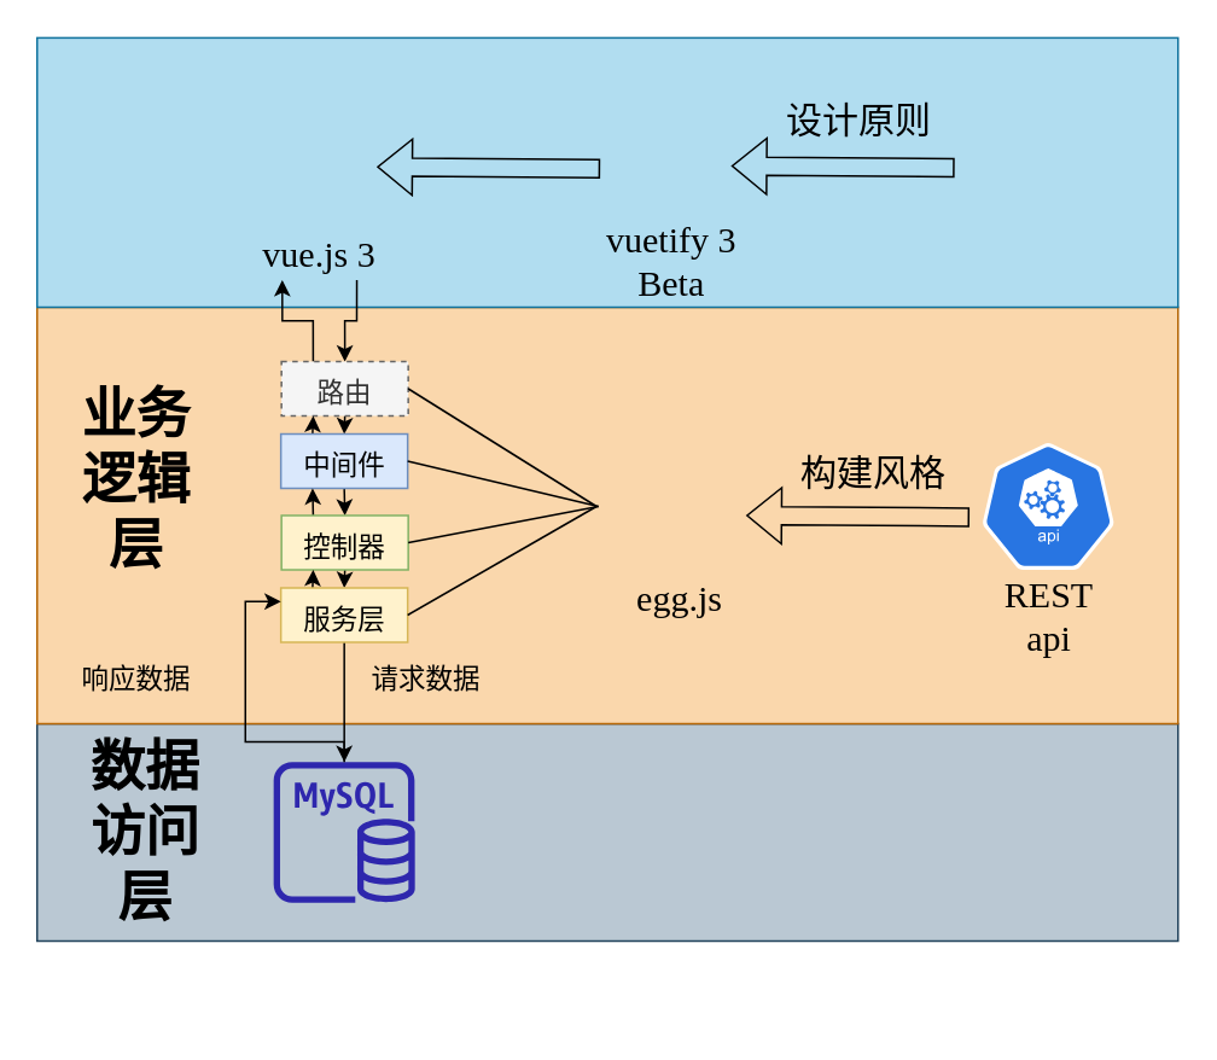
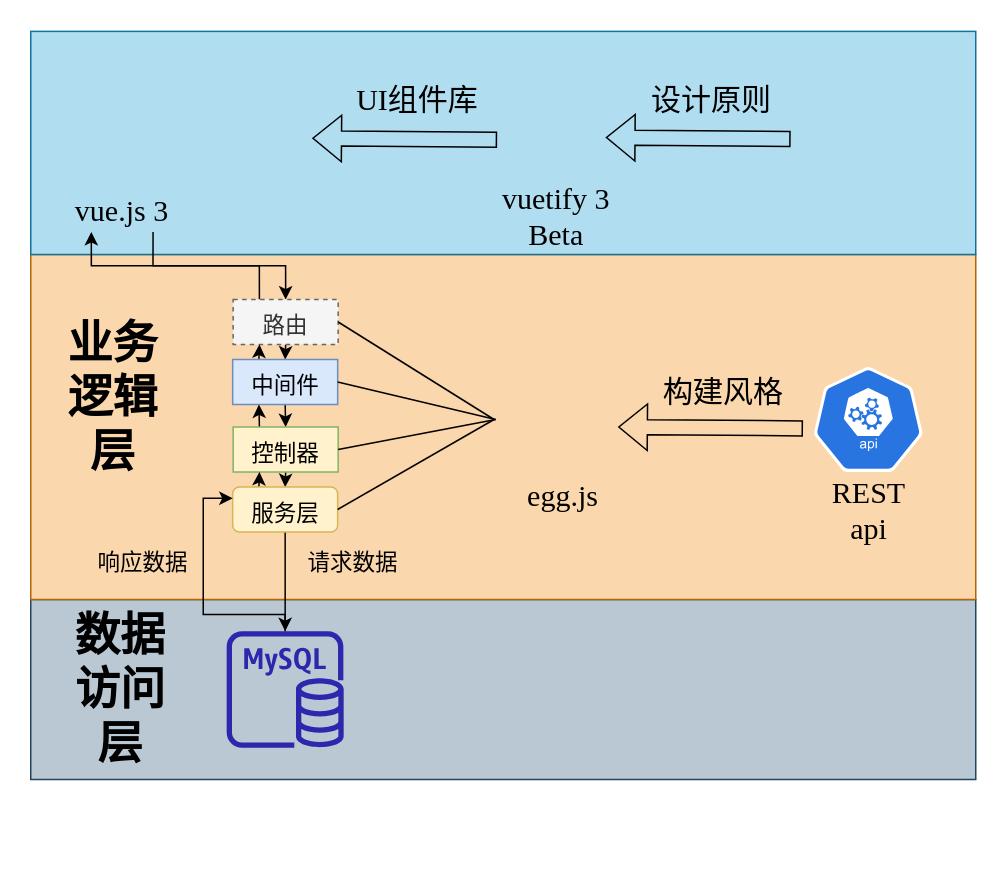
+ <mxCell id="14" value="UI组件库" style="text;html=1;strokeColor=none;fillColor=none;align=center;verticalAlign=middle;whiteSpace=wrap;rounded=0;fontFamily=Times New Roman;fontSize=20;" vertex="1" parent="1"><mxGeometry x="224.94" y="49" width="106" height="31.25" as="geometry" /></mxCell>
- <mxCell id="11" value="vue.js 3" style="text;html=1;strokeColor=none;fillColor=none;align=center;verticalAlign=middle;whiteSpace=wrap;rounded=0;fontFamily=Times New Roman;fontSize=20;" vertex="1" parent="1"><mxGeometry x="134.79" y="124" width="82.33" height="30" as="geometry" /></mxCell>
+ <mxCell id="11" value="vue.js 3" style="text;html=1;strokeColor=none;fillColor=none;align=center;verticalAlign=middle;whiteSpace=wrap;rounded=0;fontFamily=Times New Roman;fontSize=20;" vertex="1" parent="1"><mxGeometry x="39.79" y="124" width="82.33" height="30" as="geometry" /></mxCell>
- <mxCell id="35" value="&lt;span style=&quot;font-size: 15px;&quot;&gt;服务层&lt;/span&gt;" style="rounded=0;whiteSpace=wrap;html=1;fontFamily=Times New Roman;fontSize=20;fillColor=#fff2cc;strokeColor=#d6b656;" vertex="1" parent="1"><mxGeometry x="154.61" y="324" width="70" height="30" as="geometry" /></mxCell>
+ <mxCell id="35" value="&lt;span style=&quot;font-size: 15px;&quot;&gt;服务层&lt;/span&gt;" style="whiteSpace=wrap;html=1;fontFamily=Times New Roman;fontSize=20;fillColor=#fff2cc;strokeColor=#d6b656;rounded=1;" vertex="1" parent="1"><mxGeometry x="154.61" y="324" width="70" height="30" as="geometry" /></mxCell>
- <mxCell id="42" value="响应数据" style="text;html=1;strokeColor=none;fillColor=none;align=center;verticalAlign=middle;whiteSpace=wrap;rounded=0;fontFamily=Times New Roman;fontSize=15;" vertex="1" parent="1"><mxGeometry x="40" y="359" width="70" height="30" as="geometry" /></mxCell>
+ <mxCell id="42" value="响应数据" style="text;html=1;strokeColor=none;fillColor=none;align=center;verticalAlign=middle;whiteSpace=wrap;rounded=0;fontFamily=Times New Roman;fontSize=15;" vertex="1" parent="1"><mxGeometry x="60" y="359" width="70" height="30" as="geometry" /></mxCell>
